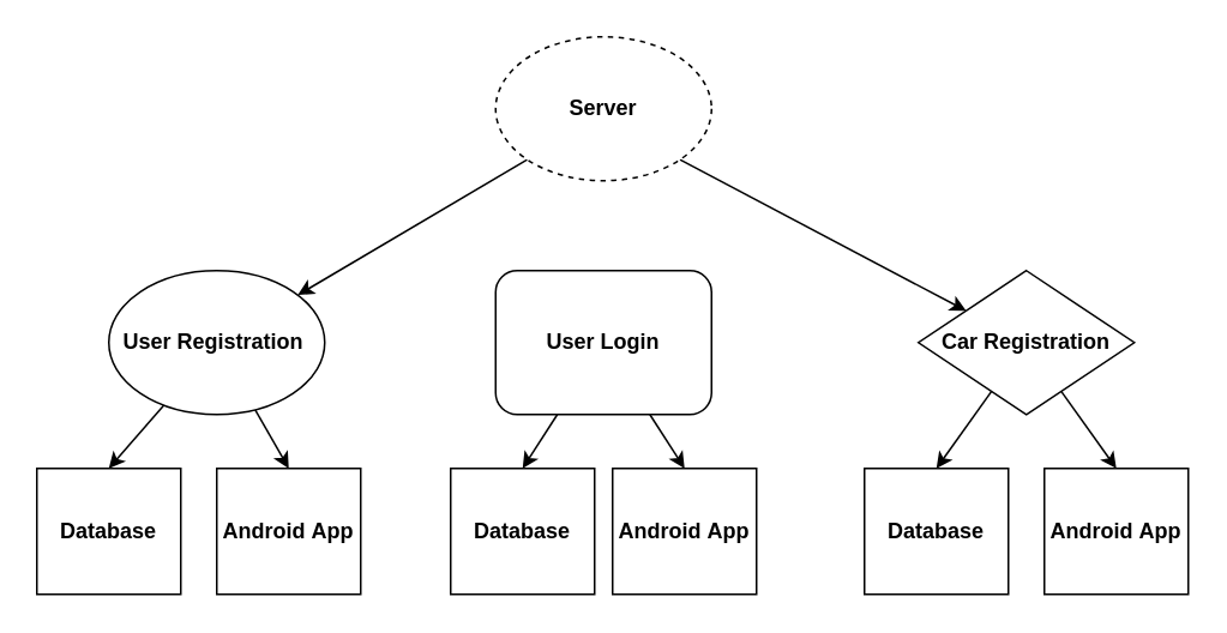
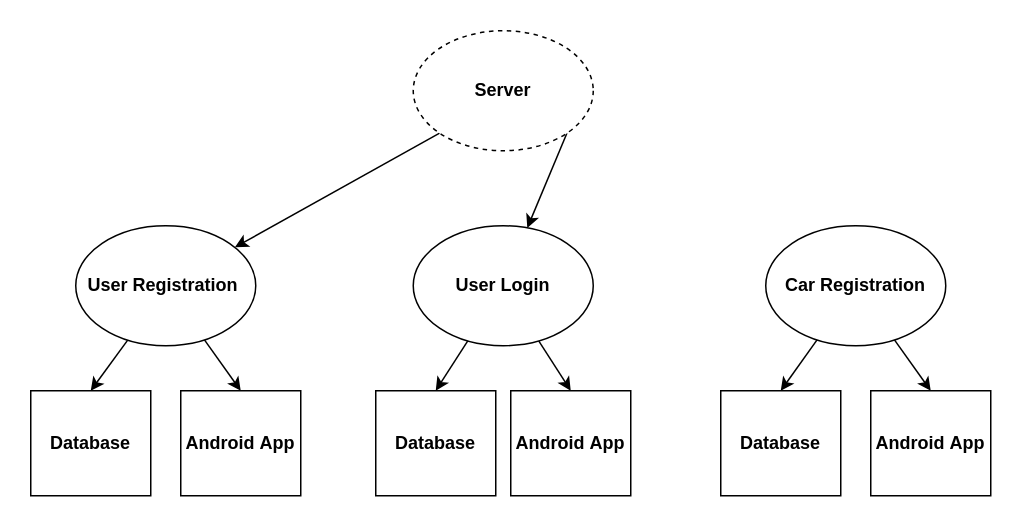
- <mxCell id="2" style="rounded=0;orthogonalLoop=1;jettySize=auto;html=1;exitX=1;exitY=1;exitDx=0;exitDy=0;" edge="1" parent="1" source="4" target="13"><mxGeometry relative="1" as="geometry" /></mxCell>
+ <mxCell id="2" style="rounded=0;orthogonalLoop=1;jettySize=auto;html=1;exitX=1;exitY=1;exitDx=0;exitDy=0;" edge="1" parent="1" source="4" target="10"><mxGeometry relative="1" as="geometry" /></mxCell>
- <mxCell id="7" value="&lt;b&gt;User Registration&amp;nbsp;&lt;/b&gt;" style="ellipse;whiteSpace=wrap;html=1;" vertex="1" parent="1"><mxGeometry x="60" y="150" width="120" height="80" as="geometry" /></mxCell>
+ <mxCell id="7" value="&lt;b&gt;User Registration&amp;nbsp;&lt;/b&gt;" style="ellipse;whiteSpace=wrap;html=1;" vertex="1" parent="1"><mxGeometry x="50" y="150" width="120" height="80" as="geometry" /></mxCell>
- <mxCell id="10" value="&lt;b&gt;User Login&lt;/b&gt;" style="whiteSpace=wrap;html=1;rounded=1;" vertex="1" parent="1"><mxGeometry x="275" y="150" width="120" height="80" as="geometry" /></mxCell>
+ <mxCell id="10" value="&lt;b&gt;User Login&lt;/b&gt;" style="ellipse;whiteSpace=wrap;html=1;" vertex="1" parent="1"><mxGeometry x="275" y="150" width="120" height="80" as="geometry" /></mxCell>
- <mxCell id="13" value="&lt;b&gt;Car Registration&lt;/b&gt;" style="rhombus;whiteSpace=wrap;html=1;" vertex="1" parent="1"><mxGeometry x="510" y="150" width="120" height="80" as="geometry" /></mxCell>
+ <mxCell id="13" value="&lt;b&gt;Car Registration&lt;/b&gt;" style="ellipse;whiteSpace=wrap;html=1;" vertex="1" parent="1"><mxGeometry x="510" y="150" width="120" height="80" as="geometry" /></mxCell>
